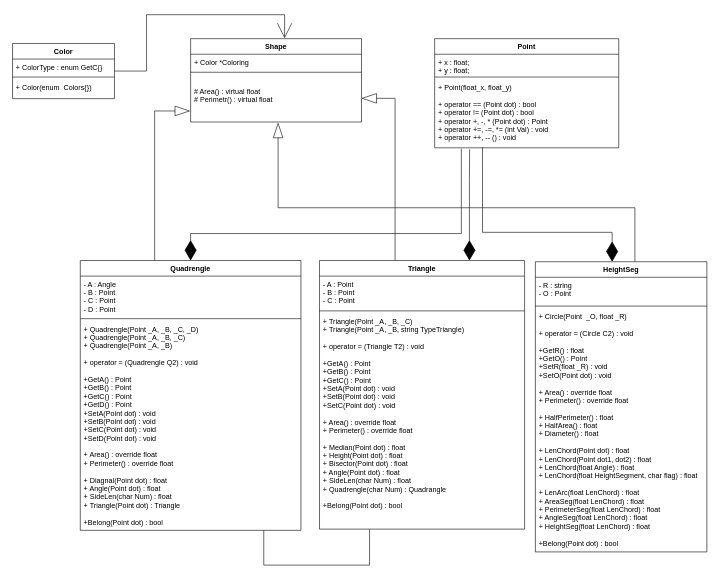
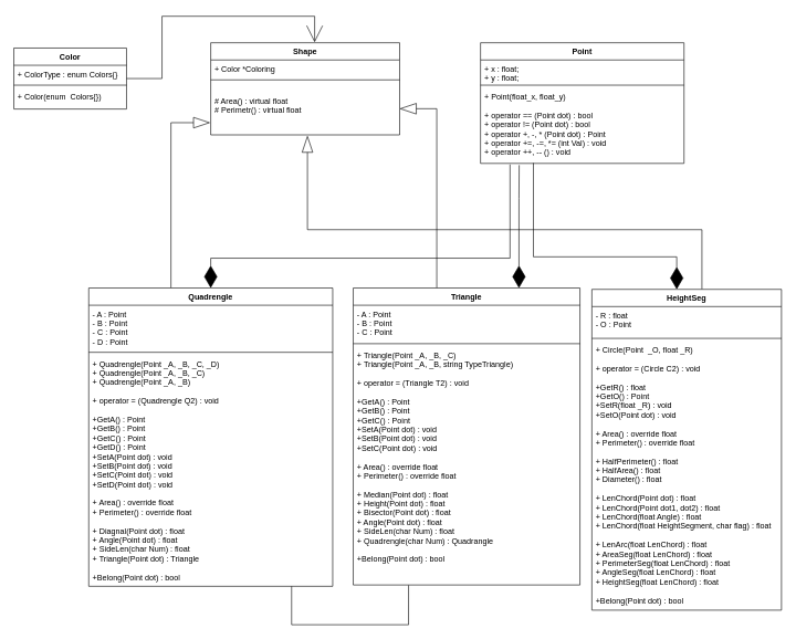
- <mxCell id="26" value="+ ColorType : enum GetC{}" style="text;strokeColor=none;fillColor=none;align=left;verticalAlign=top;spacingLeft=4;spacingRight=4;overflow=hidden;rotatable=0;points=[[0,0.5],[1,0.5]];portConstraint=eastwest;" parent="25" vertex="1"><mxGeometry y="26" width="170" height="26" as="geometry" /></mxCell>
+ <mxCell id="26" value="+ ColorType : enum Colors{}" style="text;strokeColor=none;fillColor=none;align=left;verticalAlign=top;spacingLeft=4;spacingRight=4;overflow=hidden;rotatable=0;points=[[0,0.5],[1,0.5]];portConstraint=eastwest;" parent="25" vertex="1"><mxGeometry y="26" width="170" height="26" as="geometry" /></mxCell>
- <mxCell id="9" value="- A : Angle&#10;- B : Point&#10;- C : Point&#10;- D : Point" style="text;strokeColor=none;fillColor=none;align=left;verticalAlign=top;spacingLeft=4;spacingRight=4;overflow=hidden;rotatable=0;points=[[0,0.5],[1,0.5]];portConstraint=eastwest;" parent="8" vertex="1"><mxGeometry y="26" width="368" height="67" as="geometry" /></mxCell>
+ <mxCell id="9" value="- A : Point&#10;- B : Point&#10;- C : Point&#10;- D : Point" style="text;strokeColor=none;fillColor=none;align=left;verticalAlign=top;spacingLeft=4;spacingRight=4;overflow=hidden;rotatable=0;points=[[0,0.5],[1,0.5]];portConstraint=eastwest;" parent="8" vertex="1"><mxGeometry y="26" width="368" height="67" as="geometry" /></mxCell>
- <mxCell id="21" value="- R : string&#10;- O : Point" style="text;strokeColor=none;fillColor=none;align=left;verticalAlign=top;spacingLeft=4;spacingRight=4;overflow=hidden;rotatable=0;points=[[0,0.5],[1,0.5]];portConstraint=eastwest;" parent="20" vertex="1"><mxGeometry y="26" width="286" height="44" as="geometry" /></mxCell>
+ <mxCell id="21" value="- R : float&#10;- O : Point" style="text;strokeColor=none;fillColor=none;align=left;verticalAlign=top;spacingLeft=4;spacingRight=4;overflow=hidden;rotatable=0;points=[[0,0.5],[1,0.5]];portConstraint=eastwest;" parent="20" vertex="1"><mxGeometry y="26" width="286" height="44" as="geometry" /></mxCell>
